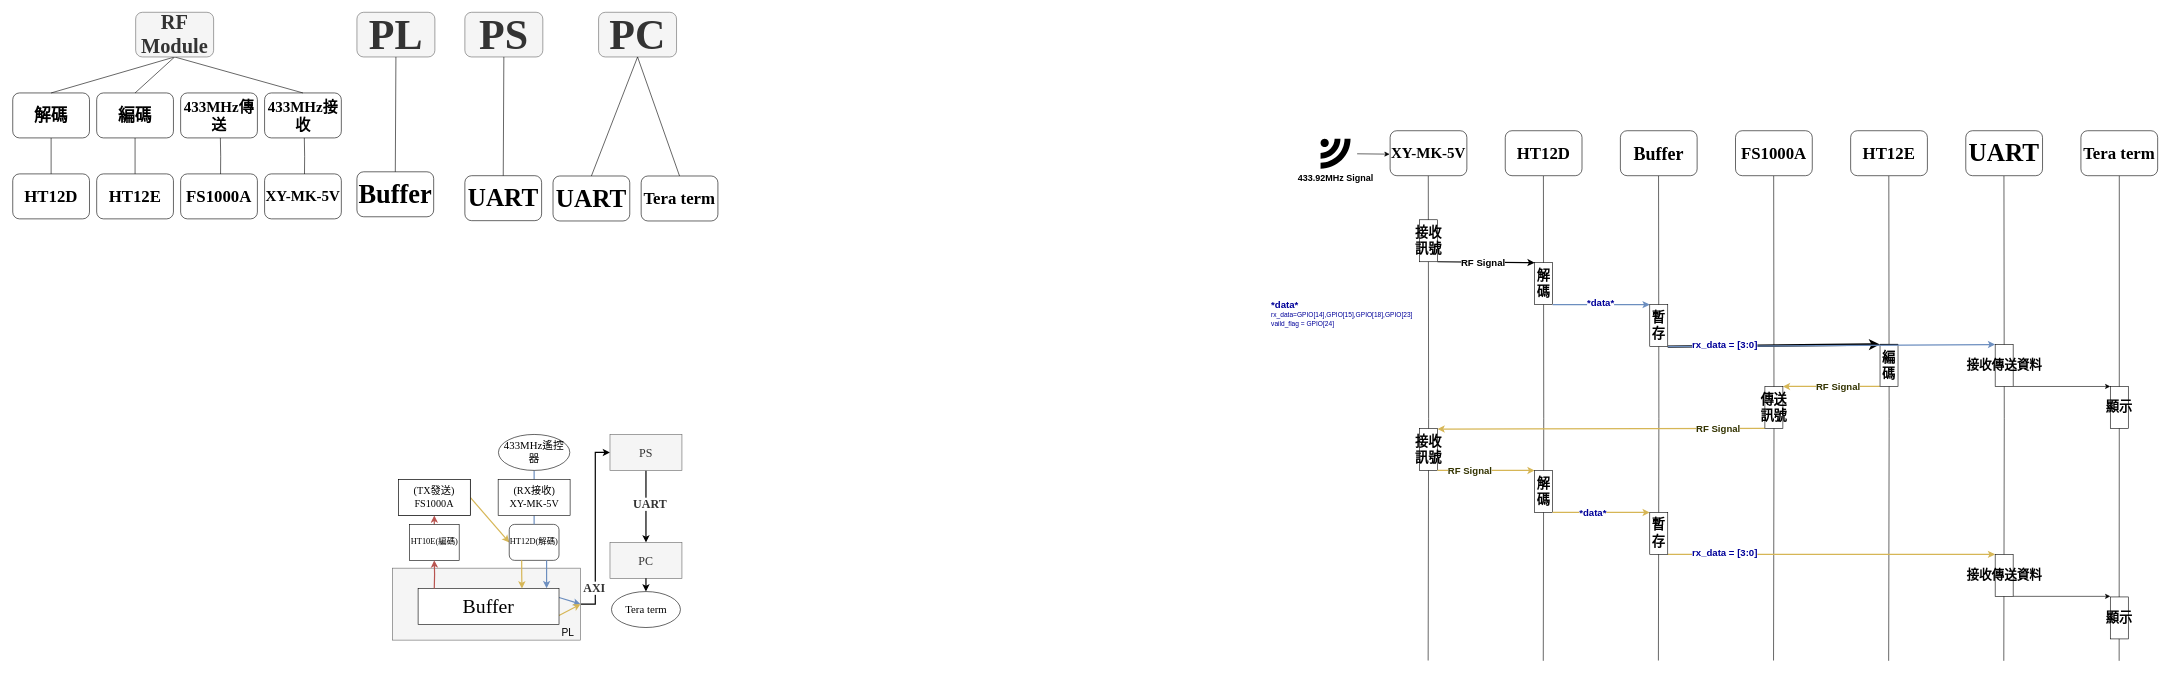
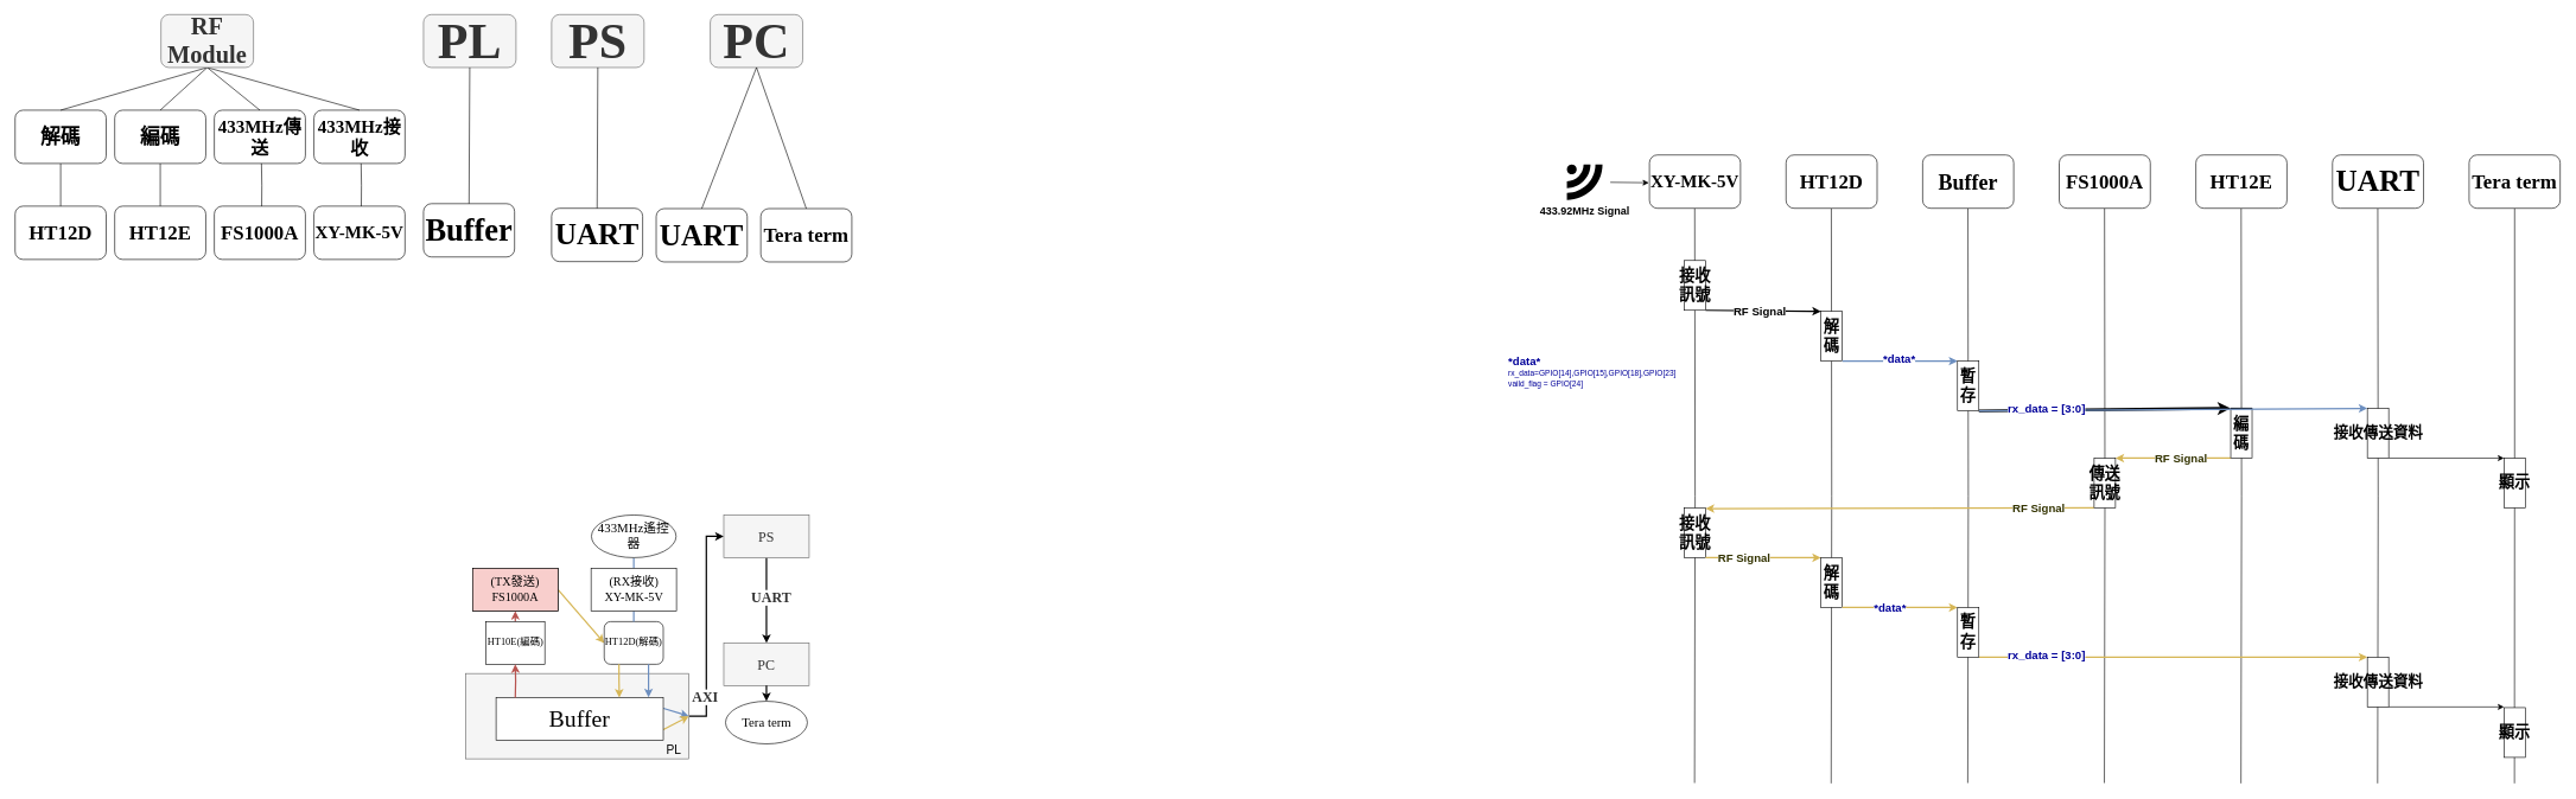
+ <mxCell id="20" style="rounded=0;orthogonalLoop=1;jettySize=auto;html=1;exitX=0.5;exitY=1;exitDx=0;exitDy=0;entryX=0.5;entryY=0;entryDx=0;entryDy=0;endArrow=none;endFill=0;" parent="1" source="24" target="10" edge="1"><mxGeometry relative="1" as="geometry" /></mxCell>
- <mxCell id="76" value="&lt;font face=&quot;標楷體&quot; style=&quot;font-size: 17px;&quot;&gt;(TX發送)&lt;br&gt;FS1000A&lt;/font&gt;" style="rounded=0;whiteSpace=wrap;html=1;" parent="1" vertex="1"><mxGeometry x="663" y="799" width="120" height="60" as="geometry" /></mxCell>
+ <mxCell id="76" value="&lt;font face=&quot;標楷體&quot; style=&quot;font-size: 17px;&quot;&gt;(TX發送)&lt;br&gt;FS1000A&lt;/font&gt;" style="rounded=0;whiteSpace=wrap;html=1;fillColor=#f8cecc;" parent="1" vertex="1"><mxGeometry x="663" y="799" width="120" height="60" as="geometry" /></mxCell>
